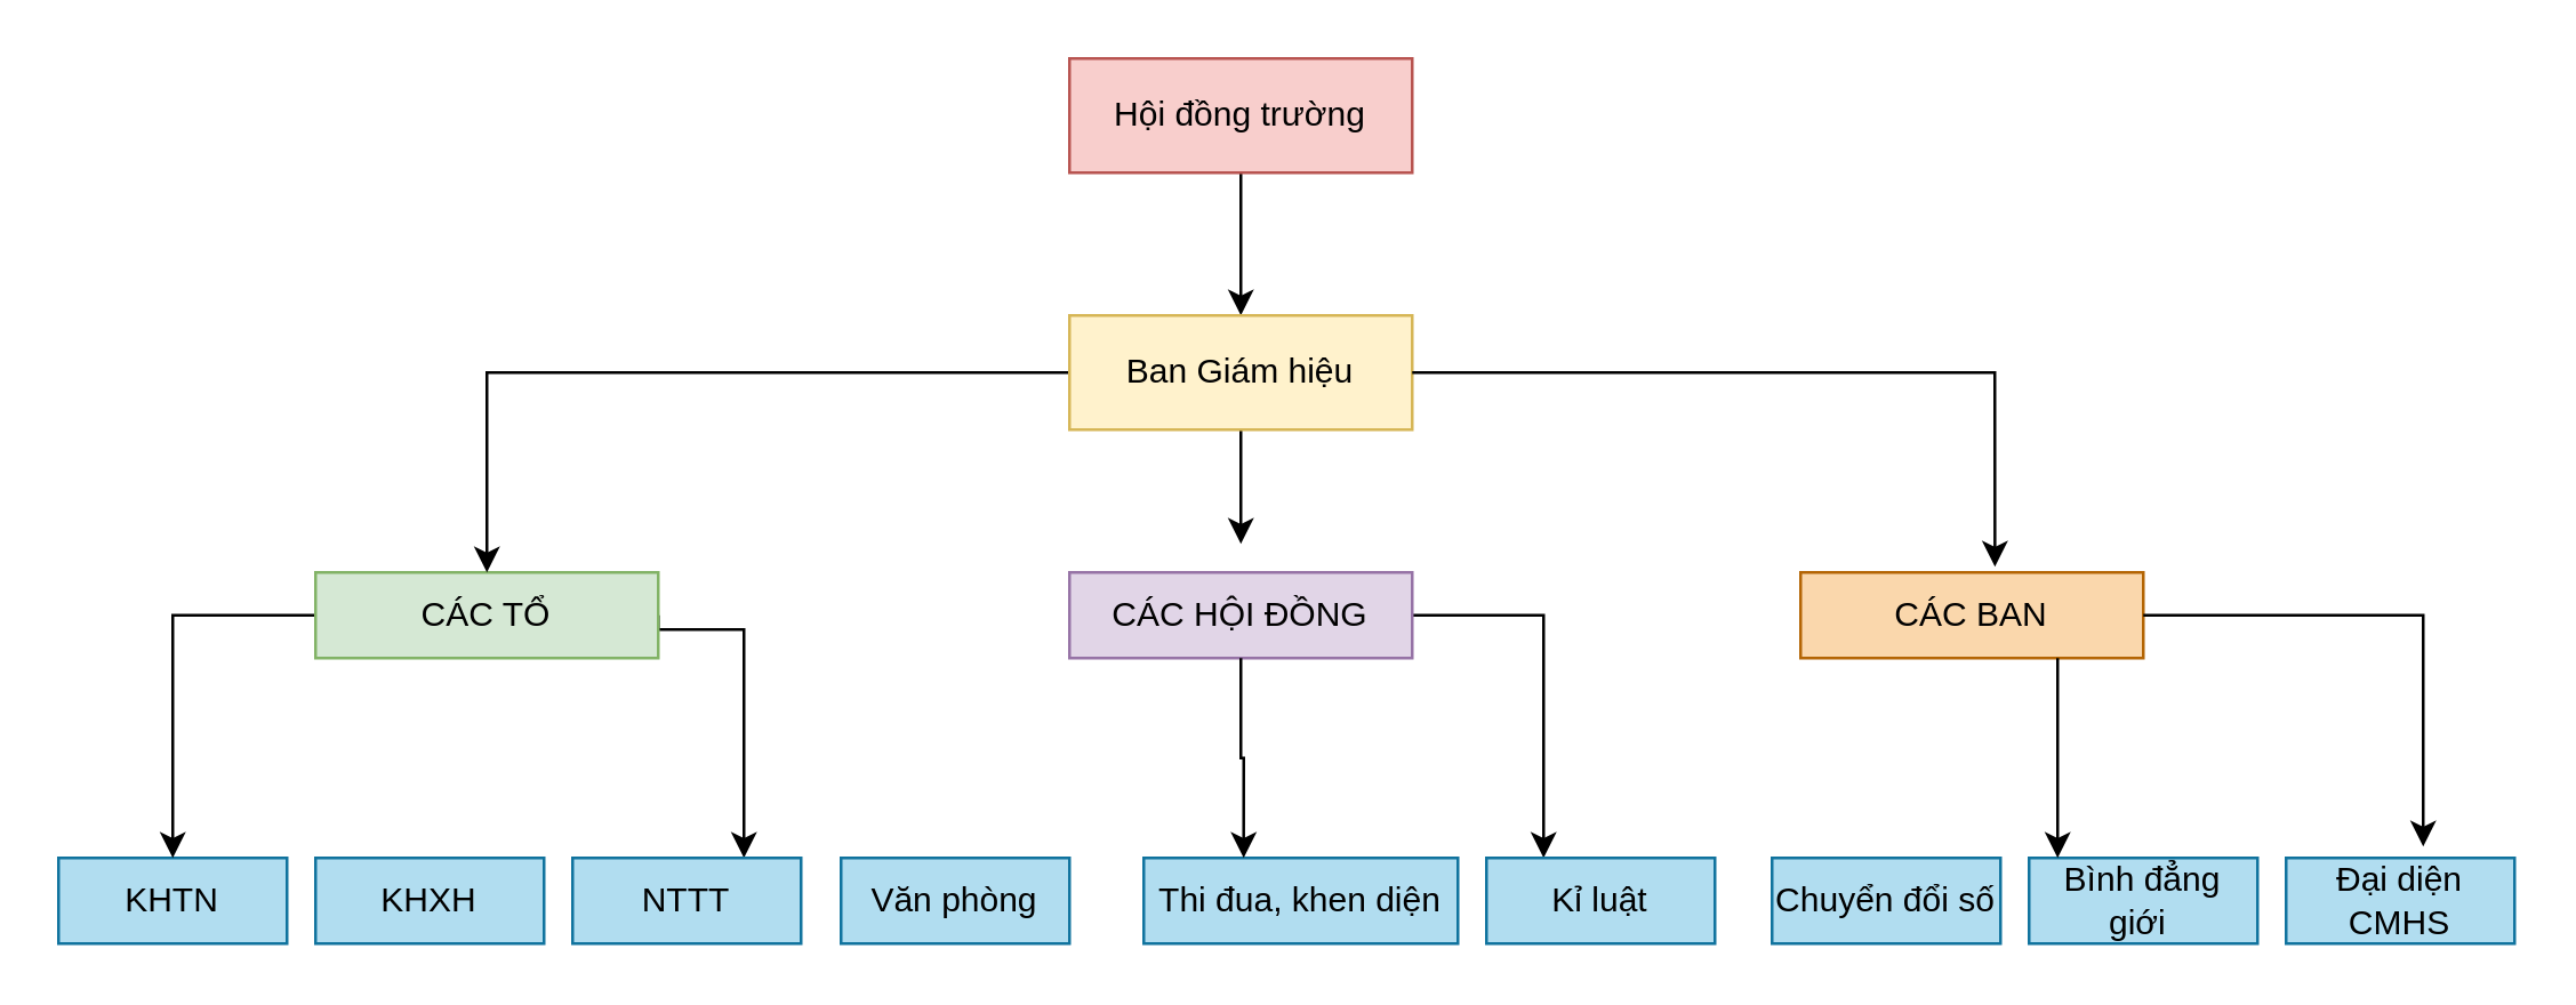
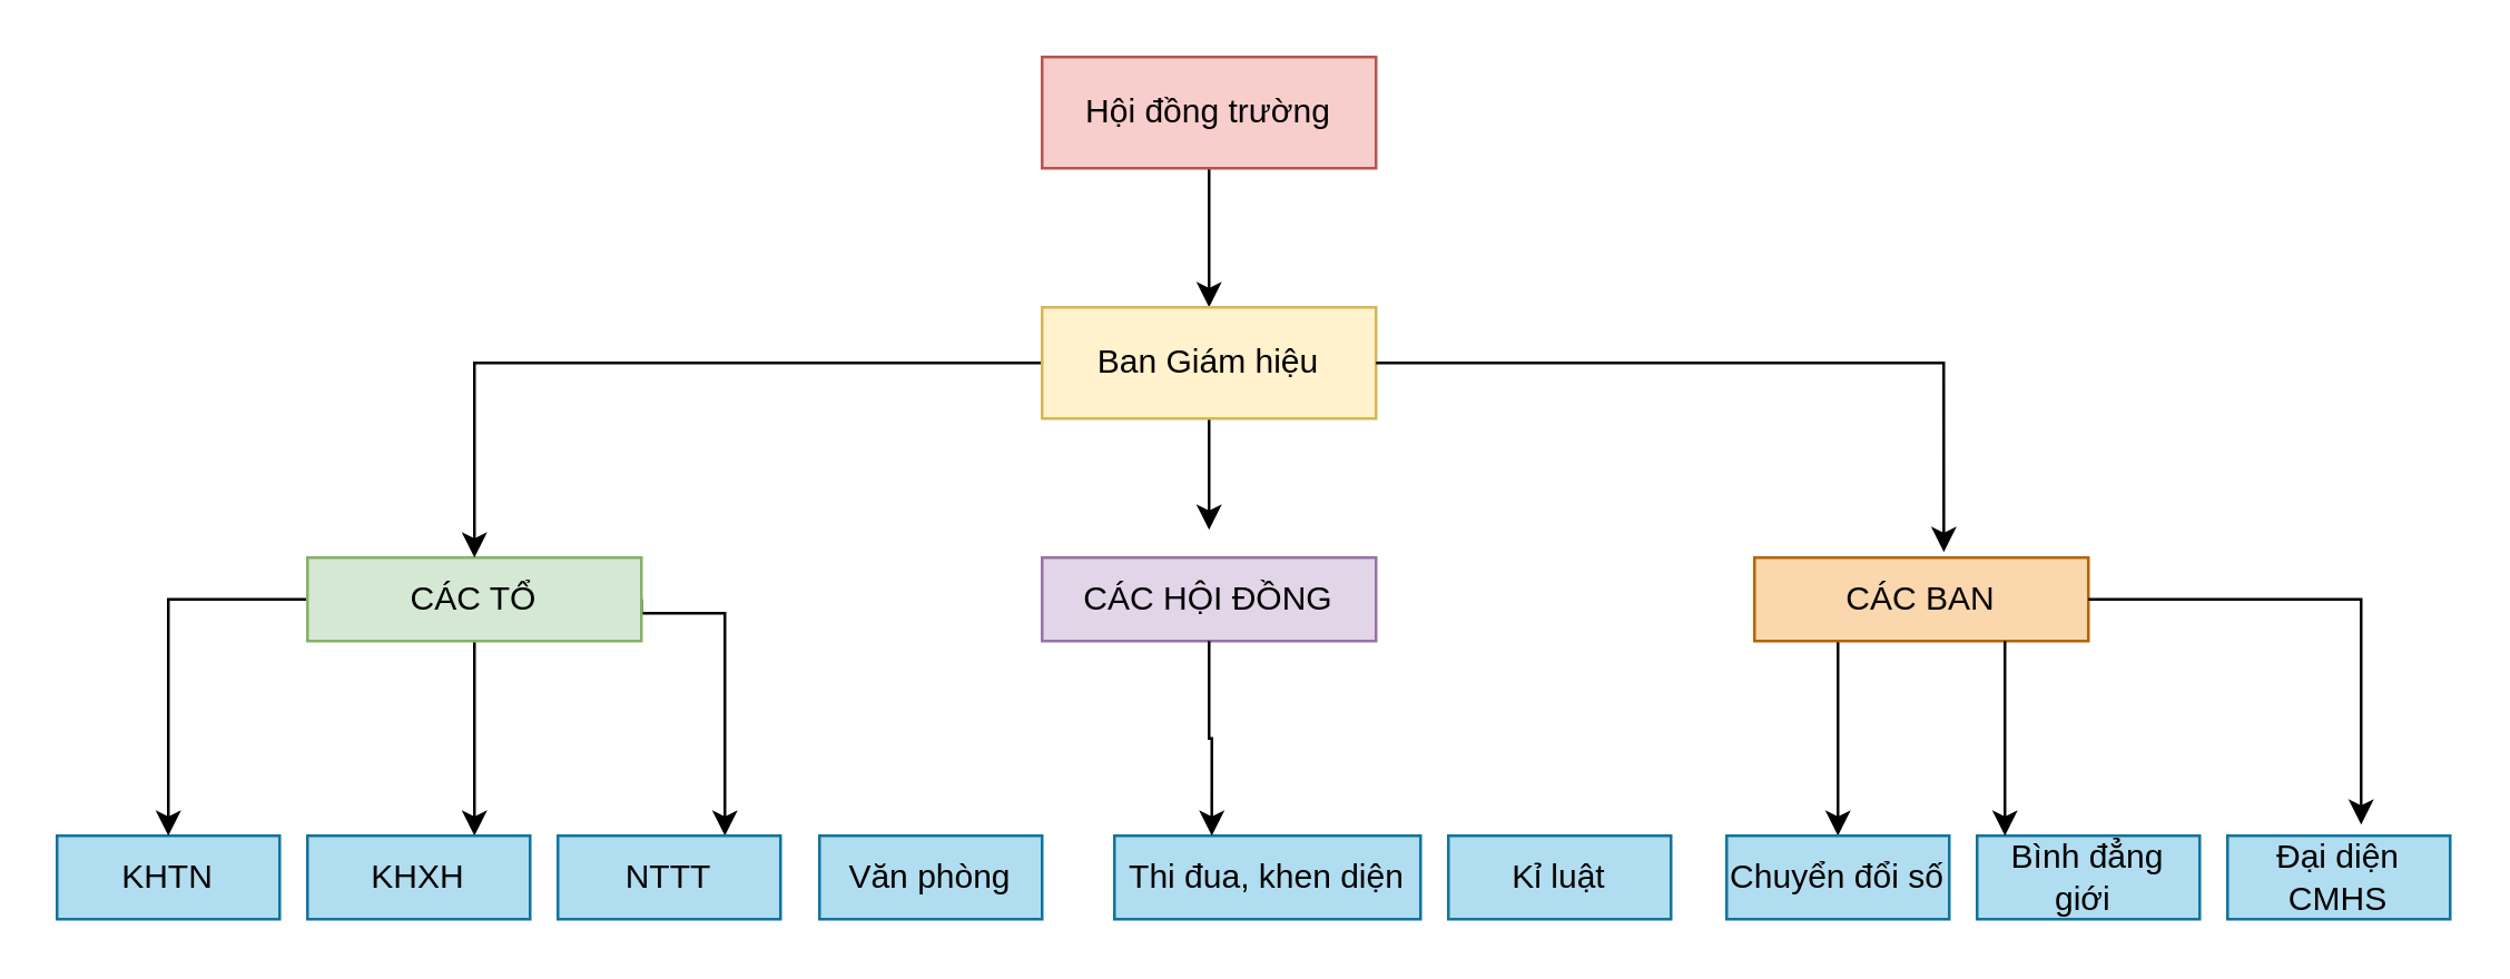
- <mxCell id="12" style="edgeStyle=orthogonalEdgeStyle;rounded=0;orthogonalLoop=1;jettySize=auto;html=1;entryX=0.25;entryY=0;entryDx=0;entryDy=0;" edge="1" parent="1" source="13" target="18"><mxGeometry relative="1" as="geometry" /></mxCell>
+ <mxCell id="5" style="edgeStyle=orthogonalEdgeStyle;rounded=0;orthogonalLoop=1;jettySize=auto;html=1;exitX=0.5;exitY=1;exitDx=0;exitDy=0;entryX=0.75;entryY=0;entryDx=0;entryDy=0;" edge="1" parent="1" source="6" target="14"><mxGeometry relative="1" as="geometry" /></mxCell>
+ <mxCell id="19" style="edgeStyle=orthogonalEdgeStyle;rounded=0;orthogonalLoop=1;jettySize=auto;html=1;exitX=0.25;exitY=1;exitDx=0;exitDy=0;entryX=0.5;entryY=0;entryDx=0;entryDy=0;" edge="1" parent="1" source="20" target="21"><mxGeometry relative="1" as="geometry" /></mxCell>
